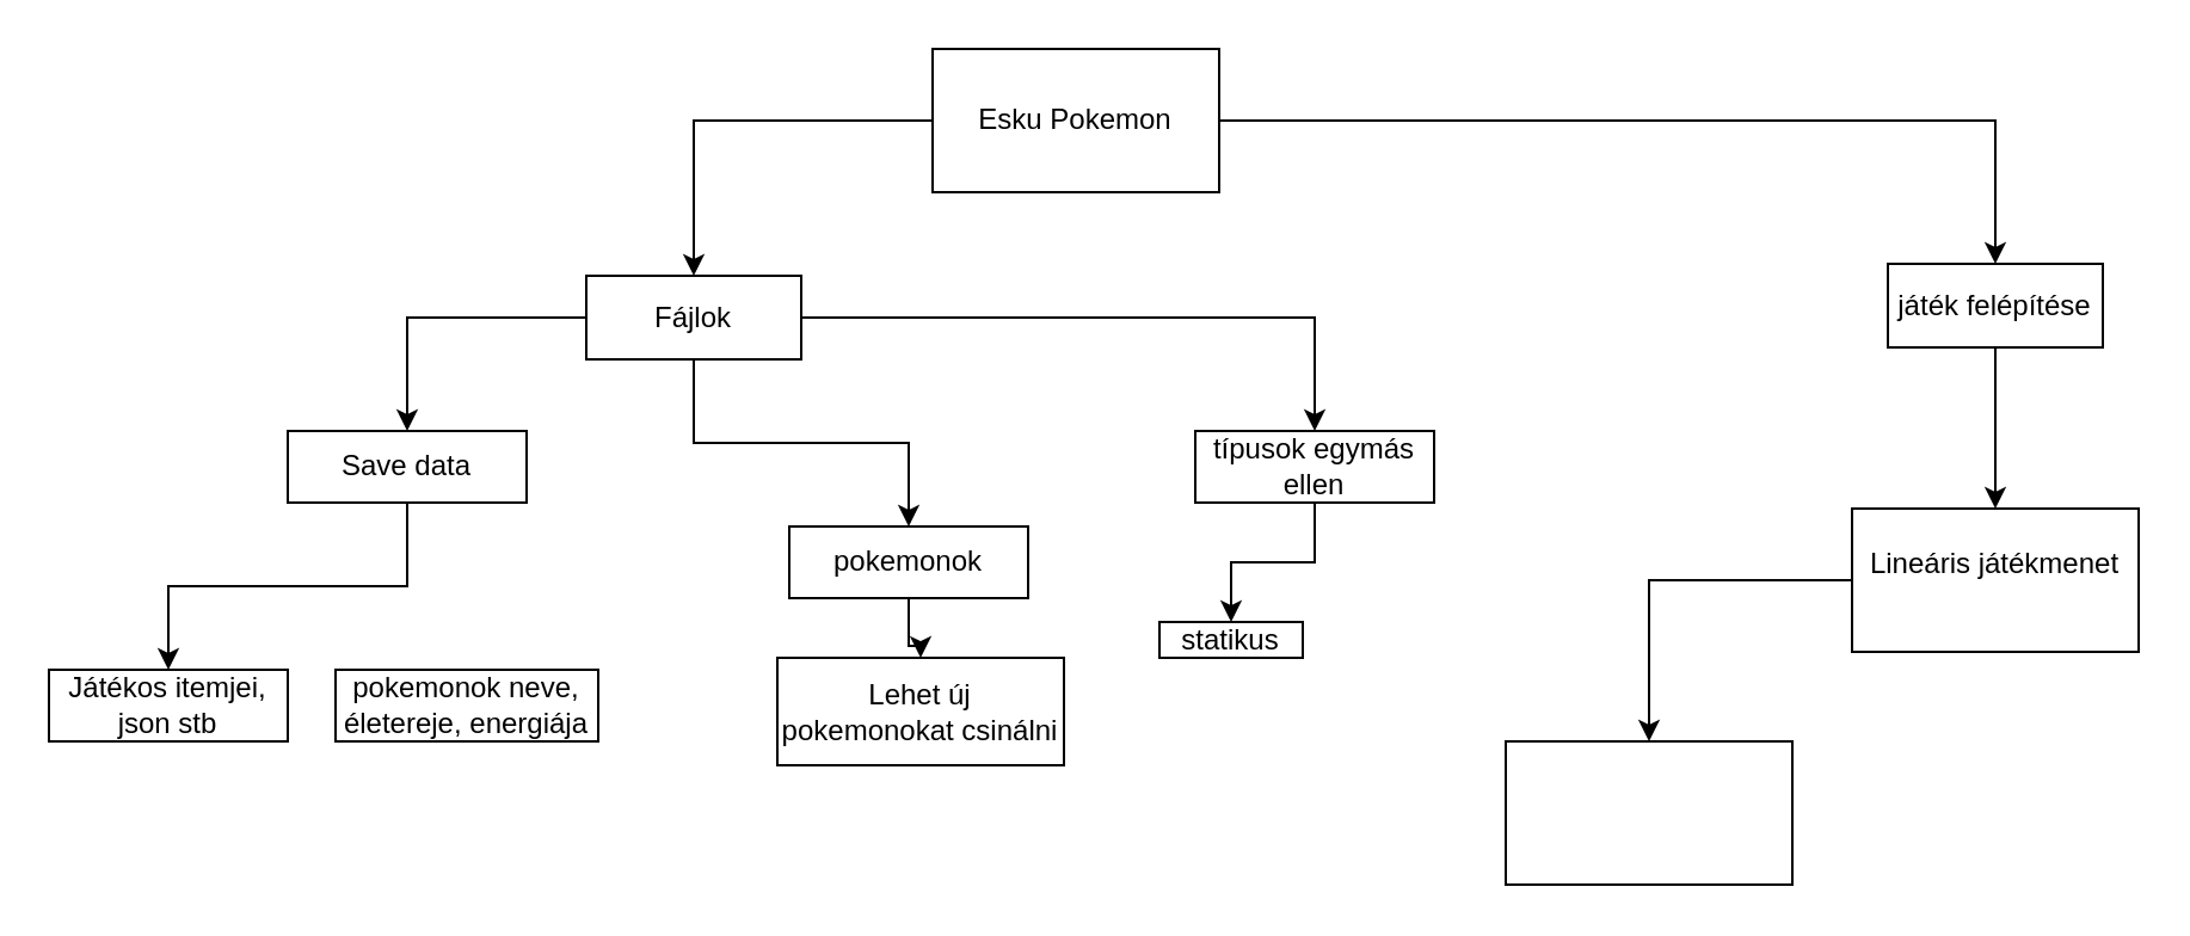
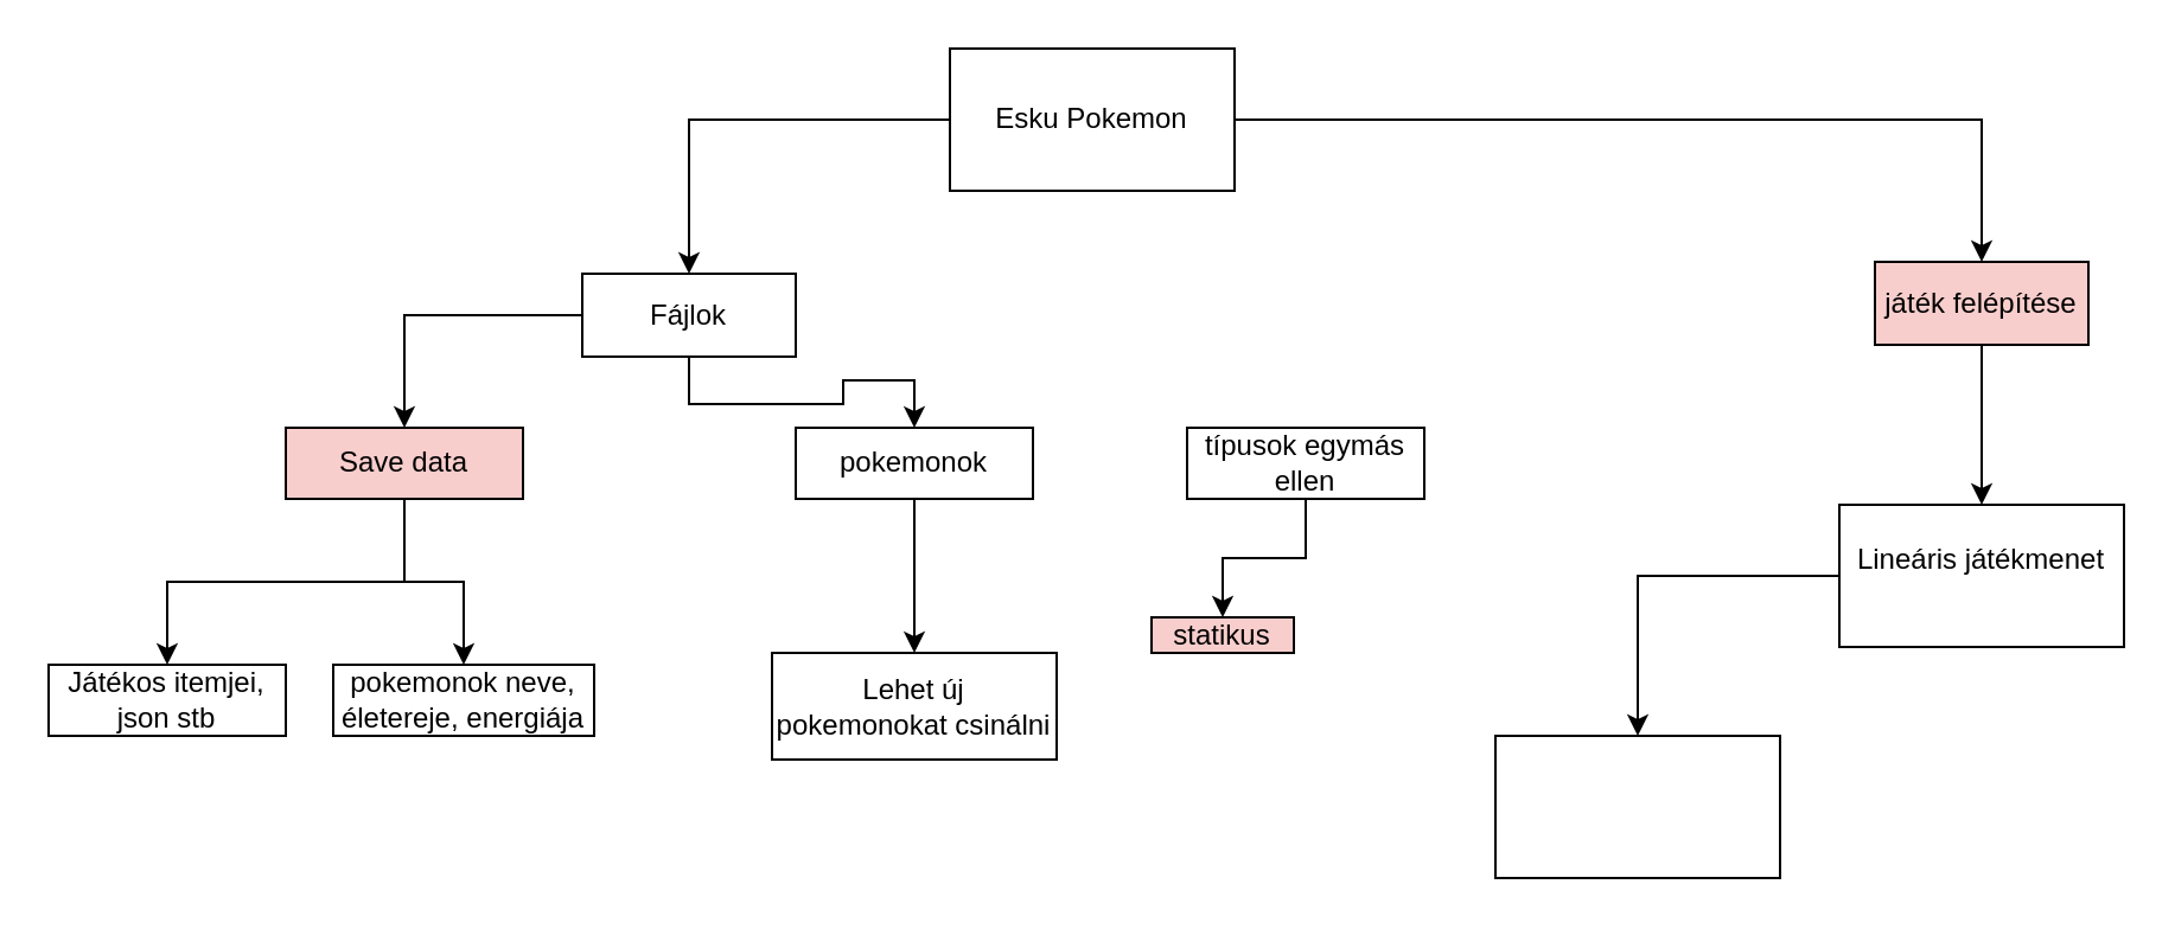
- <mxCell id="8" value="Esku Pokemon" style="rounded=0;whiteSpace=wrap;html=1;" parent="1" vertex="1"><mxGeometry x="390" y="20" width="120" height="60" as="geometry" /></mxCell>
+ <mxCell id="8" value="Esku Pokemon" style="rounded=0;whiteSpace=wrap;html=1;" parent="1" vertex="1"><mxGeometry x="400" y="20" width="120" height="60" as="geometry" /></mxCell>
- <mxCell id="17" value="játék felépítése" style="rounded=0;whiteSpace=wrap;html=1;" vertex="1" parent="1"><mxGeometry x="790" y="110" width="90" height="35" as="geometry" /></mxCell>
+ <mxCell id="17" value="játék felépítése" style="rounded=0;whiteSpace=wrap;html=1;fillColor=#f8cecc;" vertex="1" parent="1"><mxGeometry x="790" y="110" width="90" height="35" as="geometry" /></mxCell>
- <mxCell id="4" style="edgeStyle=orthogonalEdgeStyle;rounded=0;orthogonalLoop=1;jettySize=auto;html=1;entryX=0.5;entryY=0;entryDx=0;entryDy=0;" edge="1" parent="1" source="5" target="15"><mxGeometry relative="1" as="geometry" /></mxCell>
- <mxCell id="11" value="Save data" style="rounded=0;whiteSpace=wrap;html=1;" vertex="1" parent="1"><mxGeometry x="120" y="180" width="100" height="30" as="geometry" /></mxCell>
+ <mxCell id="11" value="Save data" style="rounded=0;whiteSpace=wrap;html=1;fillColor=#f8cecc;" vertex="1" parent="1"><mxGeometry x="120" y="180" width="100" height="30" as="geometry" /></mxCell>
- <mxCell id="13" value="pokemonok" style="rounded=0;whiteSpace=wrap;html=1;" vertex="1" parent="1"><mxGeometry x="330" y="220" width="100" height="30" as="geometry" /></mxCell>
+ <mxCell id="13" value="pokemonok" style="rounded=0;whiteSpace=wrap;html=1;" vertex="1" parent="1"><mxGeometry x="335" y="180" width="100" height="30" as="geometry" /></mxCell>
+ <mxCell id="10" style="edgeStyle=orthogonalEdgeStyle;rounded=0;orthogonalLoop=1;jettySize=auto;html=1;entryX=0.5;entryY=0;entryDx=0;entryDy=0;" edge="1" parent="1" source="11" target="19"><mxGeometry relative="1" as="geometry" /></mxCell>
- <mxCell id="24" value="statikus" style="whiteSpace=wrap;html=1;rounded=0;" vertex="1" parent="1"><mxGeometry x="485" y="260" width="60" height="15" as="geometry" /></mxCell>
+ <mxCell id="24" value="statikus" style="whiteSpace=wrap;html=1;rounded=0;fillColor=#f8cecc;" vertex="1" parent="1"><mxGeometry x="485" y="260" width="60" height="15" as="geometry" /></mxCell>
